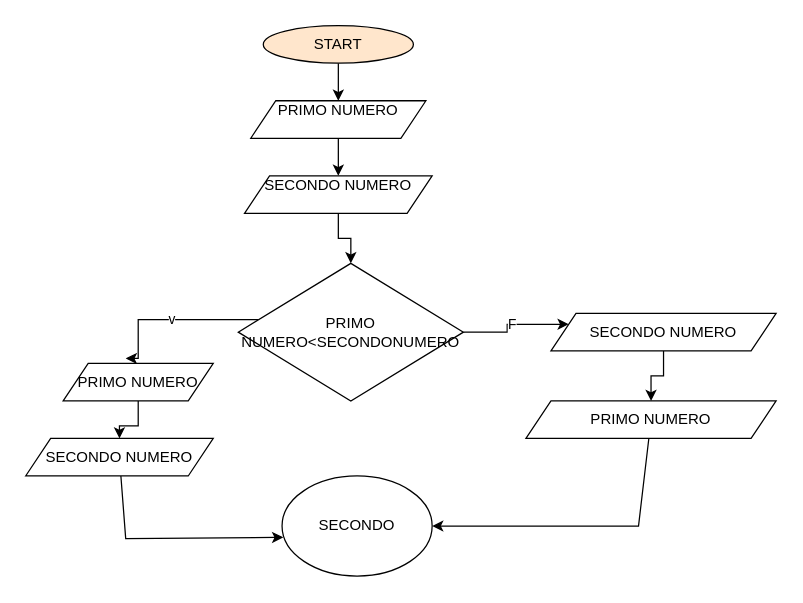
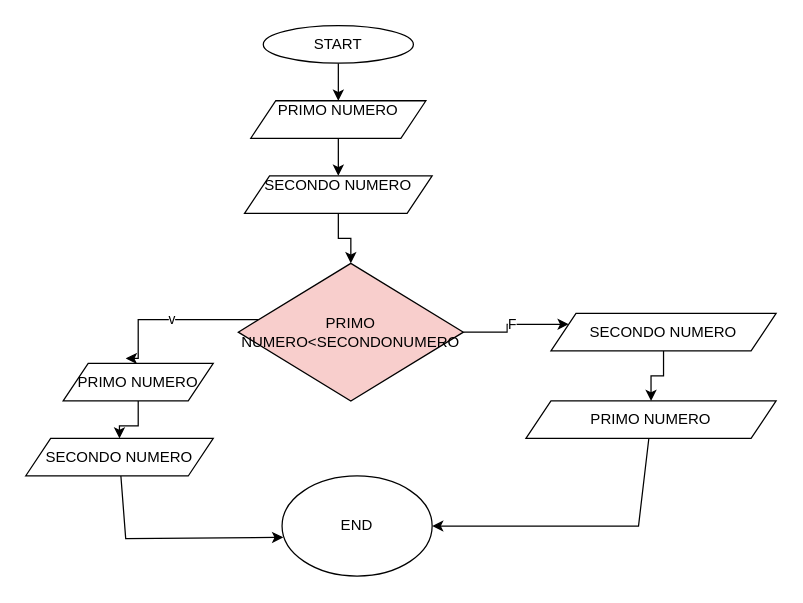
- <mxCell id="3" value="START" style="ellipse;whiteSpace=wrap;html=1;fillColor=#ffe6cc;" vertex="1" parent="1"><mxGeometry x="210" width="120" height="30" as="geometry" y="20" /></mxCell>
+ <mxCell id="3" value="START" style="ellipse;whiteSpace=wrap;html=1;" vertex="1" parent="1"><mxGeometry x="210" width="120" height="30" as="geometry" y="20" /></mxCell>
- <mxCell id="12" value="PRIMO NUMERO&amp;lt;SECONDONUMERO" style="rhombus;whiteSpace=wrap;html=1;" vertex="1" parent="1"><mxGeometry x="190" y="210" width="180" height="110" as="geometry" /></mxCell>
+ <mxCell id="12" value="PRIMO NUMERO&amp;lt;SECONDONUMERO" style="rhombus;whiteSpace=wrap;html=1;fillColor=#f8cecc;" vertex="1" parent="1"><mxGeometry x="190" y="210" width="180" height="110" as="geometry" /></mxCell>
- <mxCell id="19" value="SECONDO" style="ellipse;whiteSpace=wrap;html=1;" vertex="1" parent="1"><mxGeometry x="225" y="380" width="120" height="80" as="geometry" /></mxCell>
+ <mxCell id="19" value="END" style="ellipse;whiteSpace=wrap;html=1;" vertex="1" parent="1"><mxGeometry x="225" y="380" width="120" height="80" as="geometry" /></mxCell>
